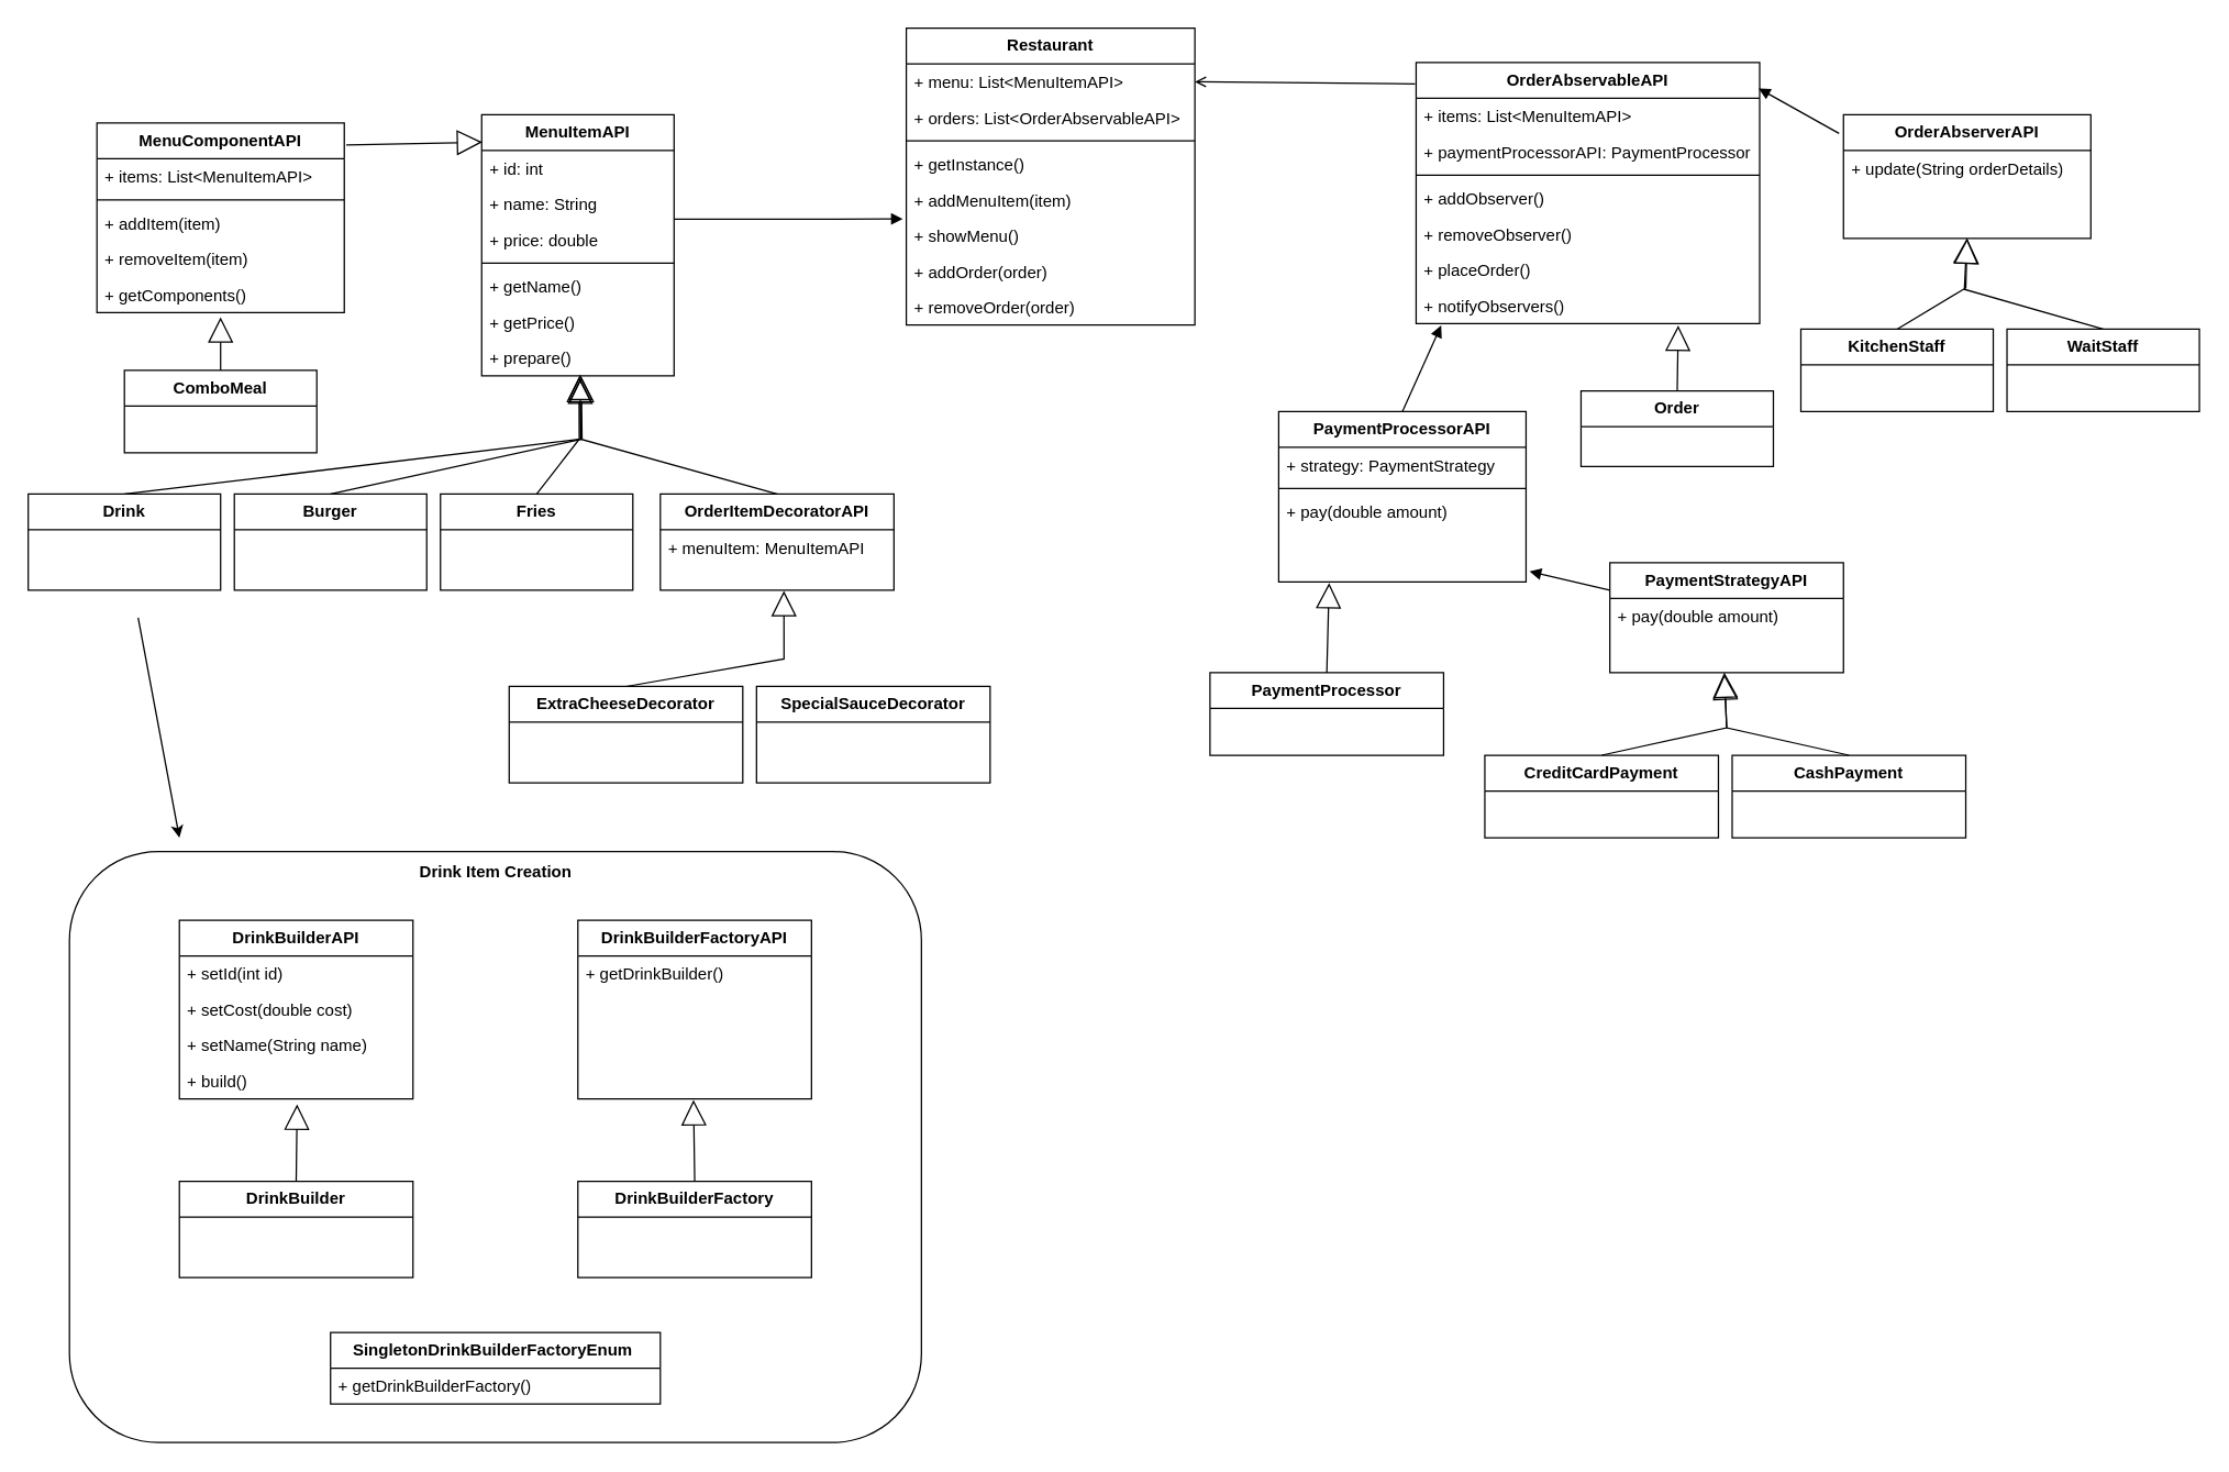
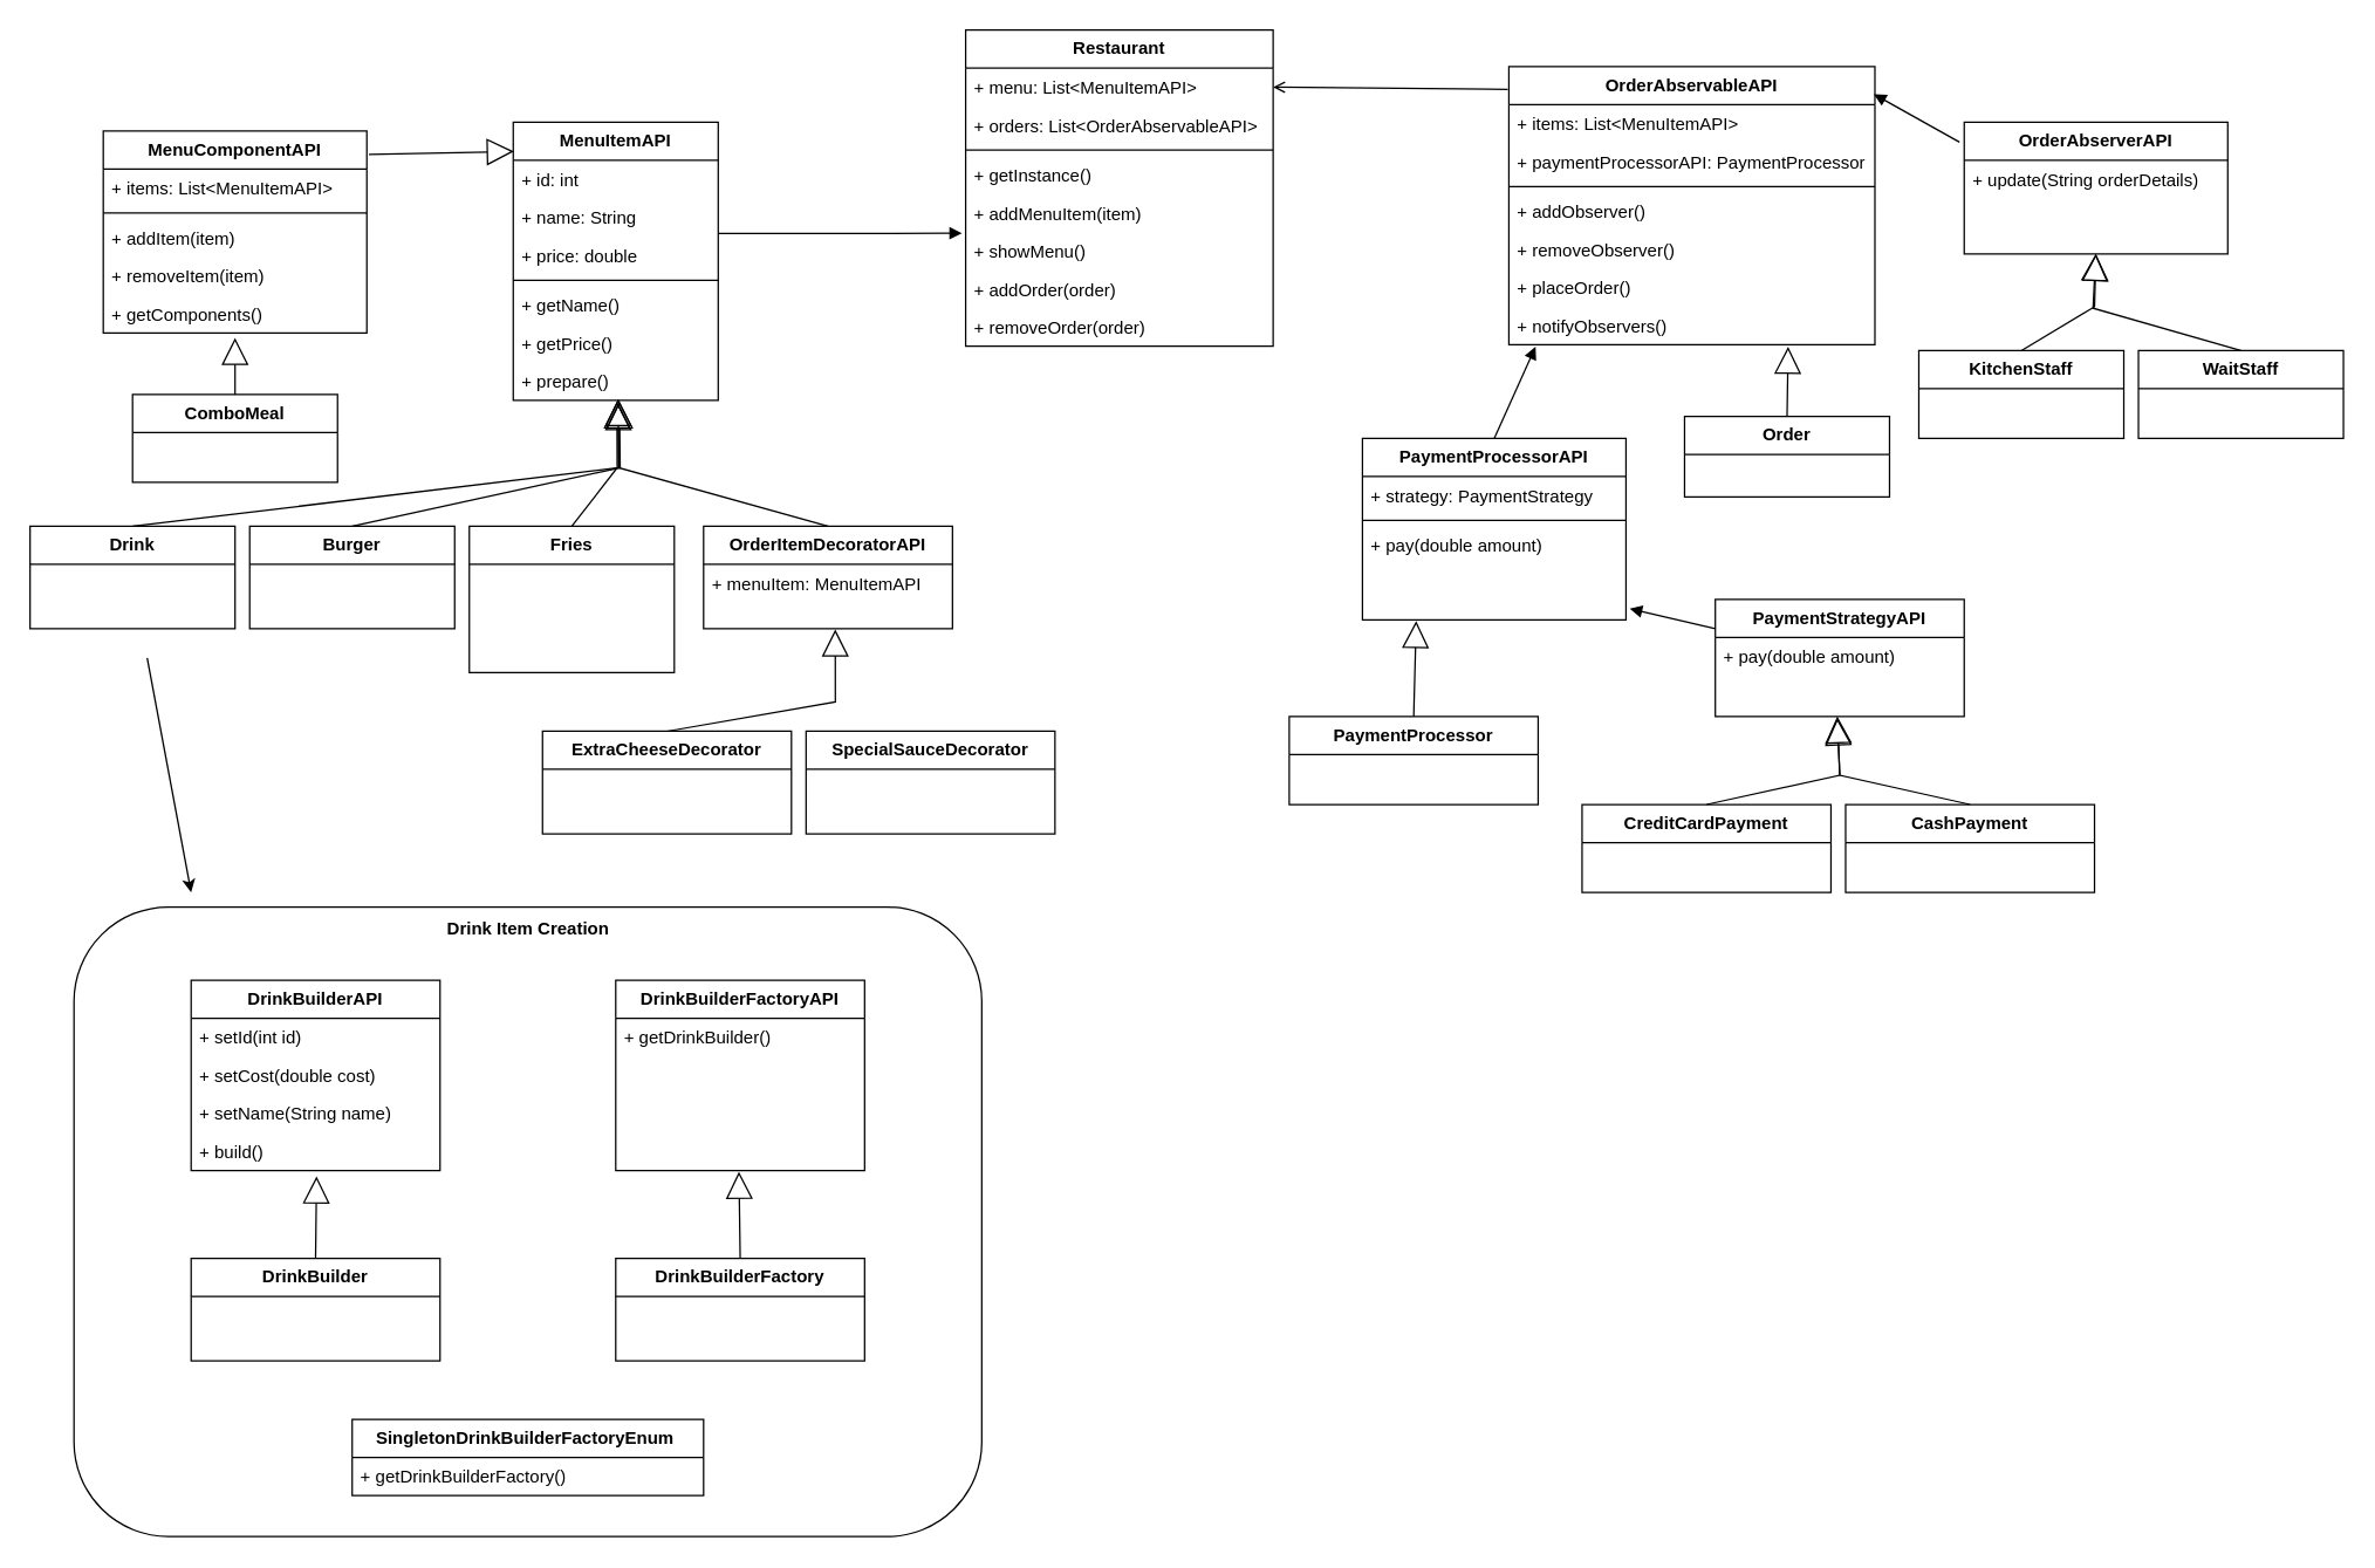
- <mxCell id="11" value="&lt;span class=&quot;hljs-title class_&quot;&gt;&lt;b&gt;Fries&lt;/b&gt;&lt;/span&gt;" style="swimlane;fontStyle=0;childLayout=stackLayout;horizontal=1;startSize=26;fillColor=none;horizontalStack=0;resizeParent=1;resizeParentMax=0;resizeLast=0;collapsible=1;marginBottom=0;whiteSpace=wrap;html=1;" vertex="1" parent="1"><mxGeometry x="320" y="359" width="140" height="70" as="geometry" /></mxCell>
+ <mxCell id="11" value="&lt;span class=&quot;hljs-title class_&quot;&gt;&lt;b&gt;Fries&lt;/b&gt;&lt;/span&gt;" style="swimlane;fontStyle=0;childLayout=stackLayout;horizontal=1;startSize=26;fillColor=none;horizontalStack=0;resizeParent=1;resizeParentMax=0;resizeLast=0;collapsible=1;marginBottom=0;whiteSpace=wrap;html=1;" vertex="1" parent="1"><mxGeometry x="320" y="359" width="140" height="100" as="geometry" /></mxCell>
